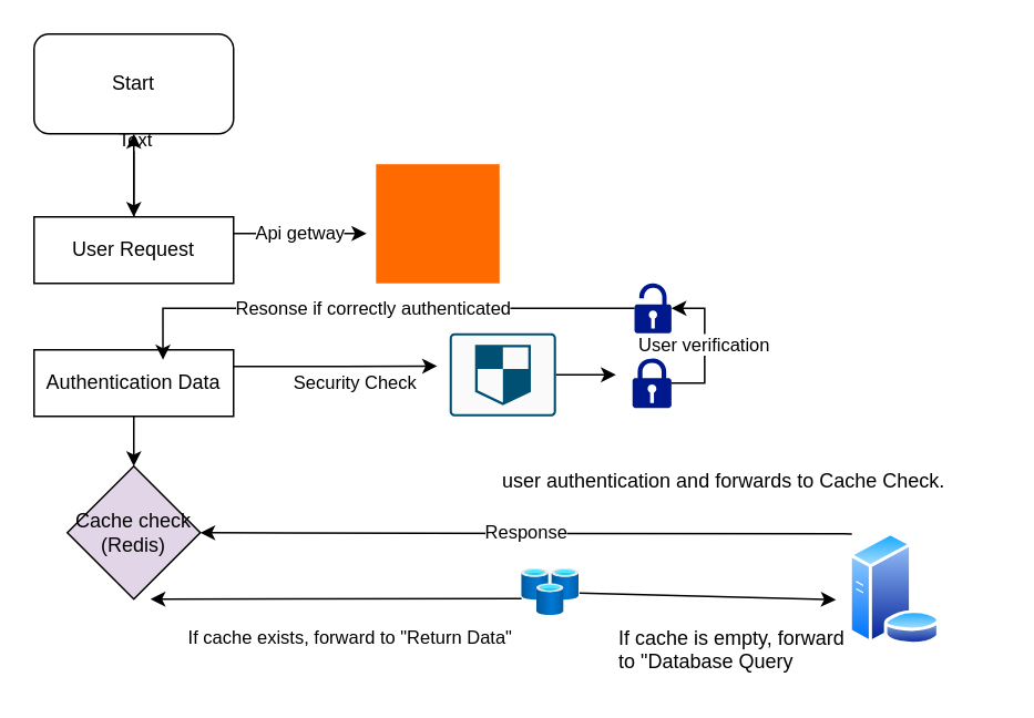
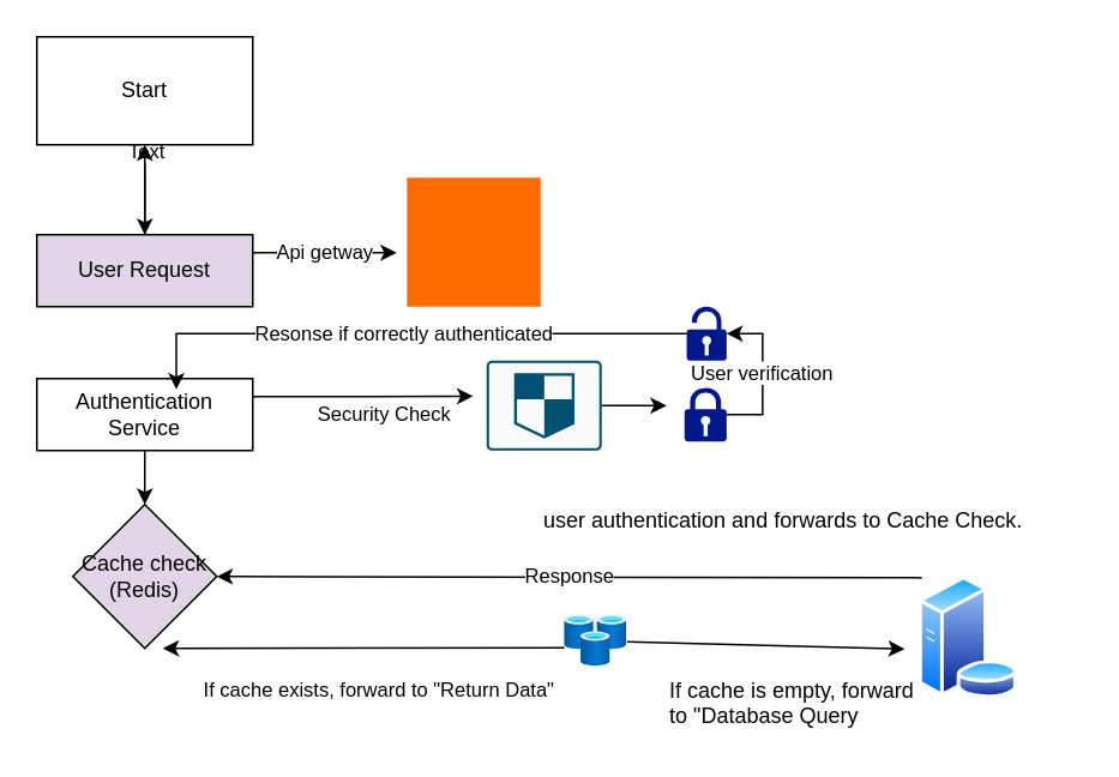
- <mxCell id="4" value="Start" style="rounded=1;whiteSpace=wrap;html=1;" vertex="1" parent="1"><mxGeometry x="20" y="20" width="120" height="60" as="geometry" /></mxCell>
+ <mxCell id="4" value="Start" style="whiteSpace=wrap;html=1;rounded=0;" vertex="1" parent="1"><mxGeometry x="20" y="20" width="120" height="60" as="geometry" /></mxCell>
- <mxCell id="7" value="User Request" style="rounded=0;whiteSpace=wrap;html=1;" vertex="1" parent="1"><mxGeometry x="20" y="130" width="120" height="40" as="geometry" /></mxCell>
+ <mxCell id="7" value="User Request" style="rounded=0;whiteSpace=wrap;html=1;fillColor=#e1d5e7;" vertex="1" parent="1"><mxGeometry x="20" y="130" width="120" height="40" as="geometry" /></mxCell>
- <mxCell id="9" value="Authentication Data" style="rounded=0;whiteSpace=wrap;html=1;" vertex="1" parent="1"><mxGeometry x="20" y="210" width="120" height="40" as="geometry" /></mxCell>
+ <mxCell id="9" value="Authentication Service" style="rounded=0;whiteSpace=wrap;html=1;" vertex="1" parent="1"><mxGeometry x="20" y="210" width="120" height="40" as="geometry" /></mxCell>
